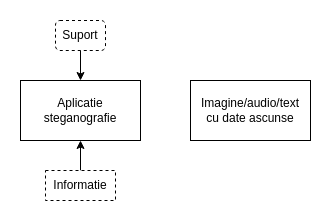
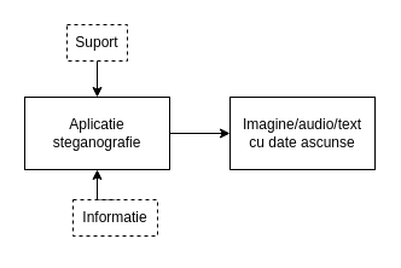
- <mxCell id="5" value="Suport" style="whiteSpace=wrap;html=1;dashed=1;rounded=1;" vertex="1" parent="1"><mxGeometry x="55" y="20" width="50" height="30" as="geometry" /></mxCell>
+ <mxCell id="5" value="Suport" style="rounded=0;whiteSpace=wrap;html=1;dashed=1;" vertex="1" parent="1"><mxGeometry x="55" y="20" width="50" height="30" as="geometry" /></mxCell>
+ <mxCell id="2" style="edgeStyle=orthogonalEdgeStyle;rounded=0;orthogonalLoop=1;jettySize=auto;html=1;exitX=1;exitY=0.5;exitDx=0;exitDy=0;entryX=0;entryY=0.5;entryDx=0;entryDy=0;strokeColor=light-dark(#000000,#3333FF);" edge="1" parent="1" source="3" target="8"><mxGeometry relative="1" as="geometry" /></mxCell>
- <mxCell id="7" value="Informatie" style="rounded=0;whiteSpace=wrap;html=1;dashed=1;" vertex="1" parent="1"><mxGeometry x="45" y="170" width="70" height="30" as="geometry" /></mxCell>
+ <mxCell id="7" value="Informatie" style="rounded=0;whiteSpace=wrap;html=1;dashed=1;" vertex="1" parent="1"><mxGeometry x="60" y="165" width="70" height="30" as="geometry" /></mxCell>
